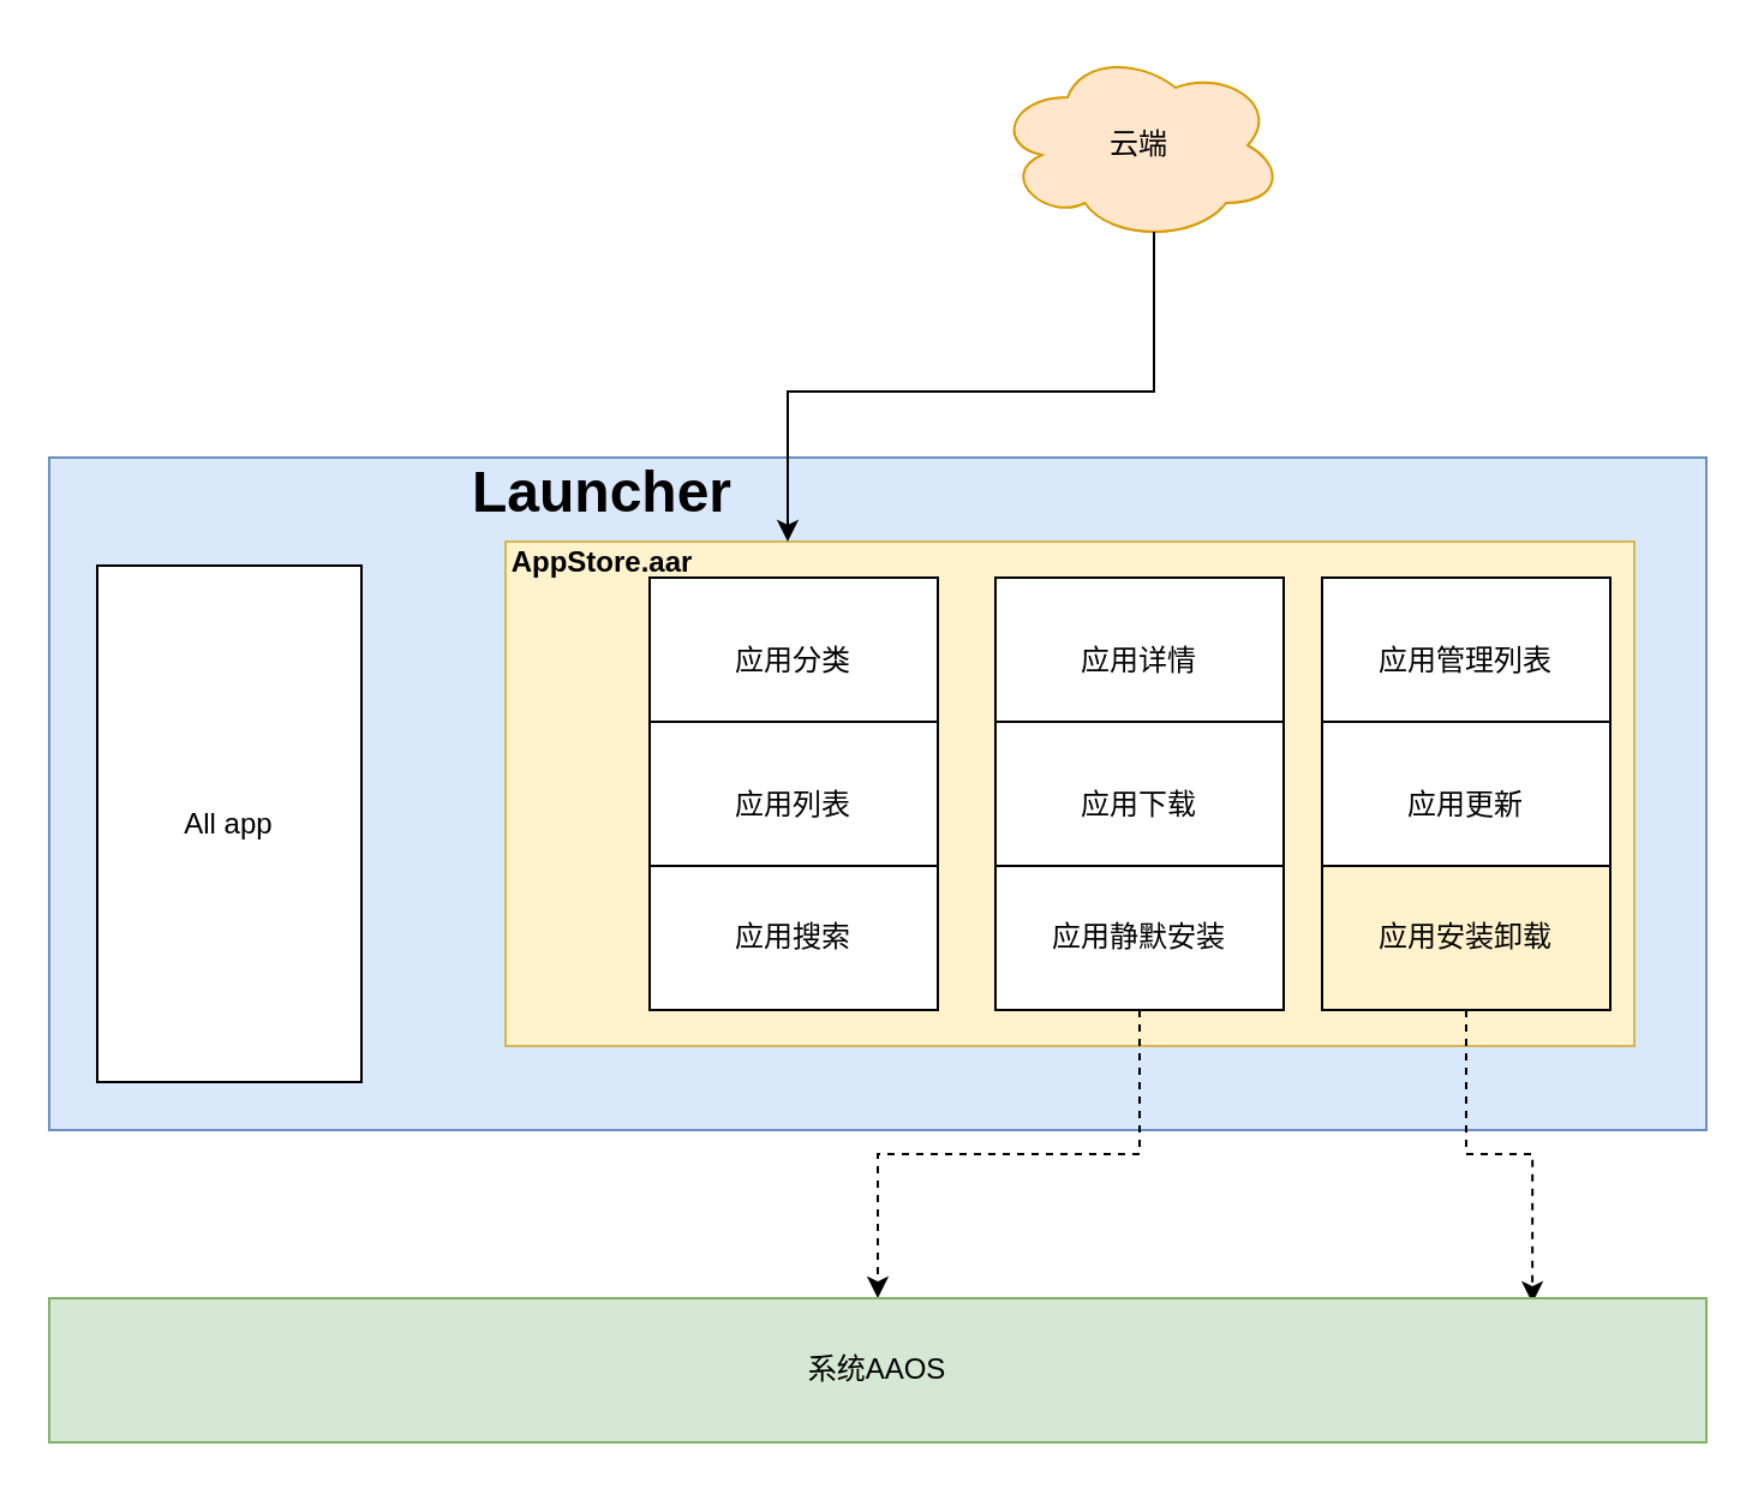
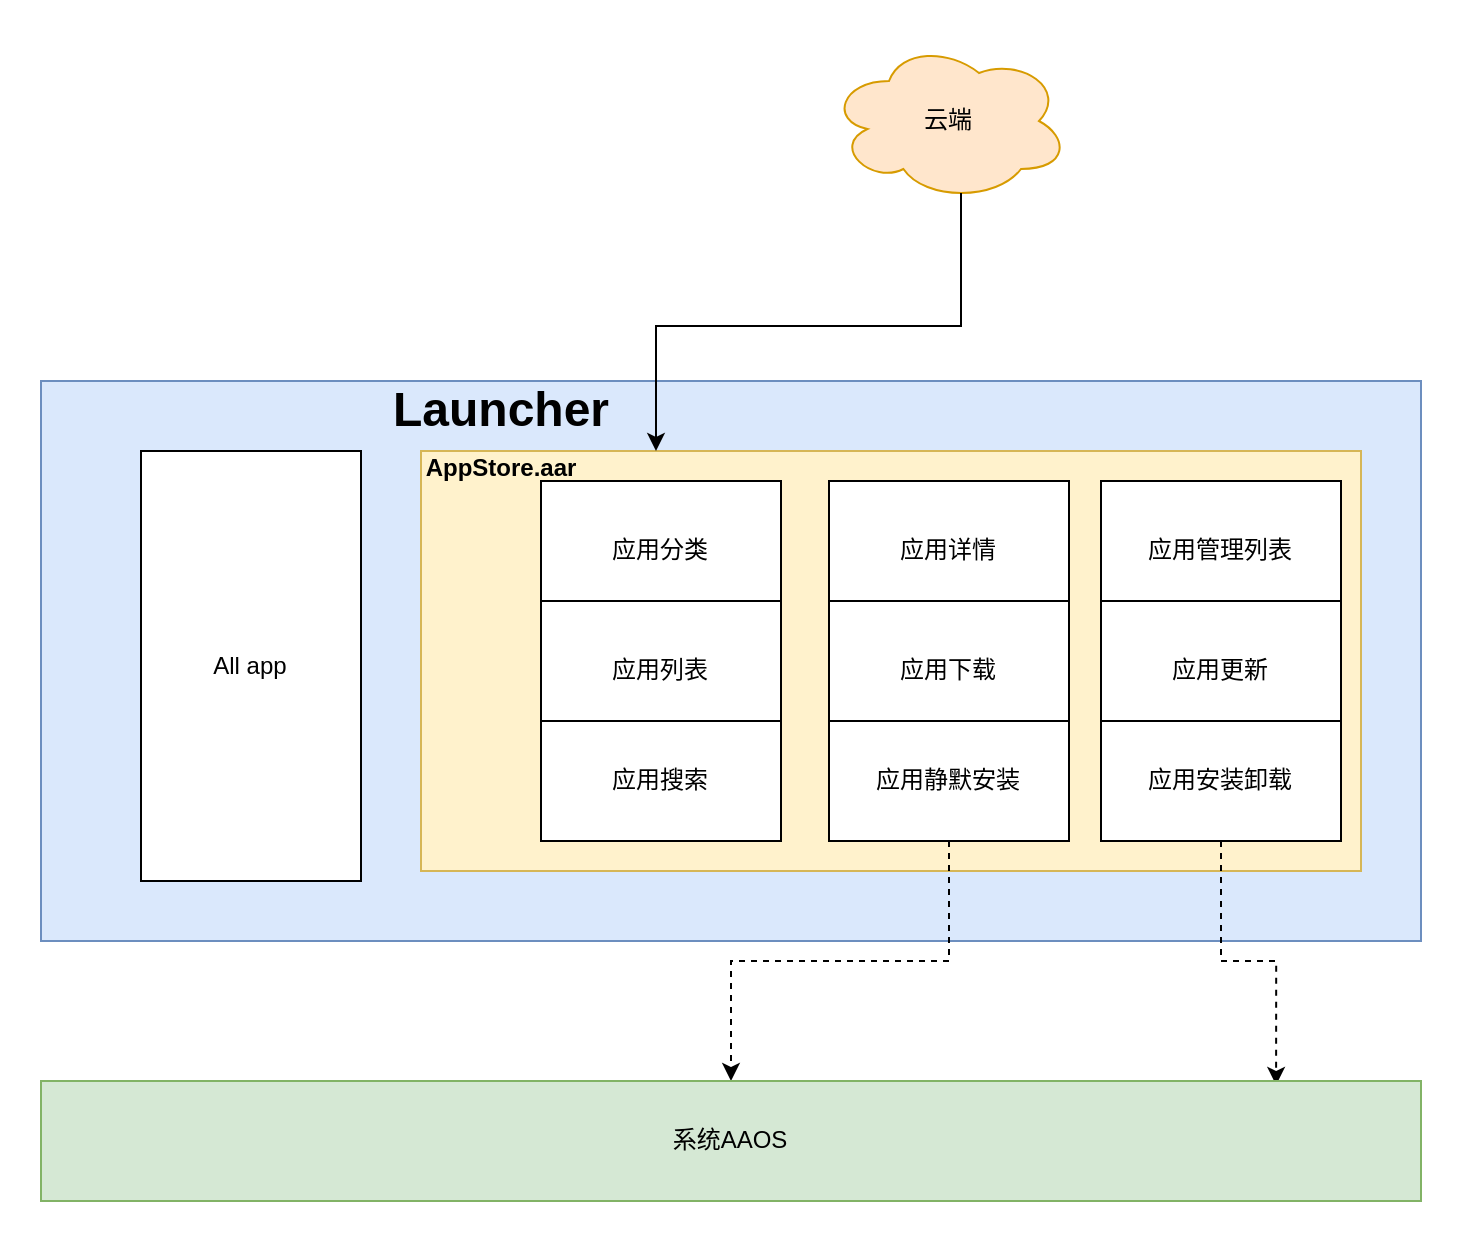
- <mxCell id="8" value="All app" style="rounded=0;whiteSpace=wrap;html=1;" vertex="1" parent="1"><mxGeometry x="40" y="235" width="110" height="215" as="geometry" /></mxCell>
+ <mxCell id="8" value="All app" style="rounded=0;whiteSpace=wrap;html=1;" vertex="1" parent="1"><mxGeometry x="70" y="225" width="110" height="215" as="geometry" /></mxCell>
- <mxCell id="17" value="应用安装卸载" style="rounded=0;whiteSpace=wrap;html=1;fillColor=#fff2cc;" vertex="1" parent="1"><mxGeometry x="550" y="360" width="120" height="60" as="geometry" /></mxCell>
+ <mxCell id="17" value="应用安装卸载" style="rounded=0;whiteSpace=wrap;html=1;" vertex="1" parent="1"><mxGeometry x="550" y="360" width="120" height="60" as="geometry" /></mxCell>
